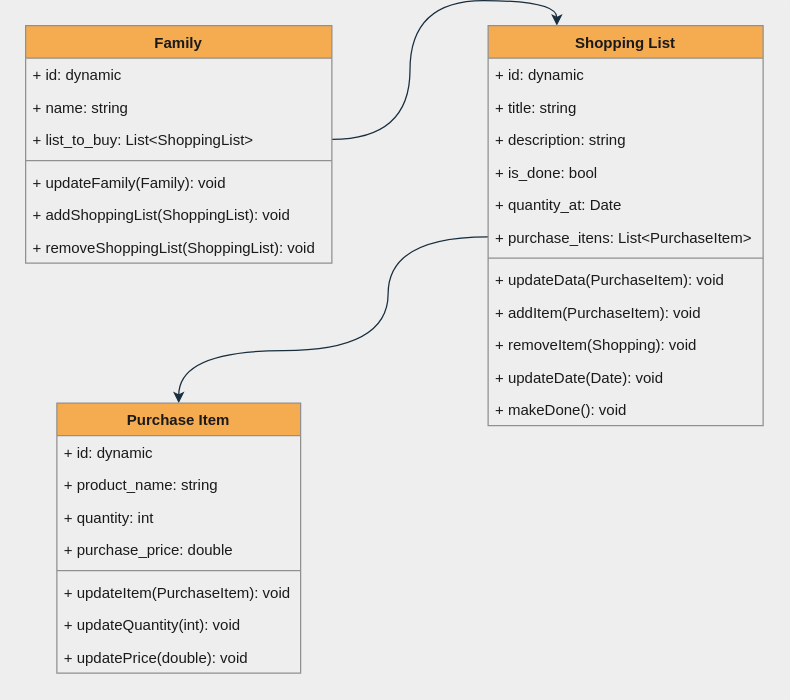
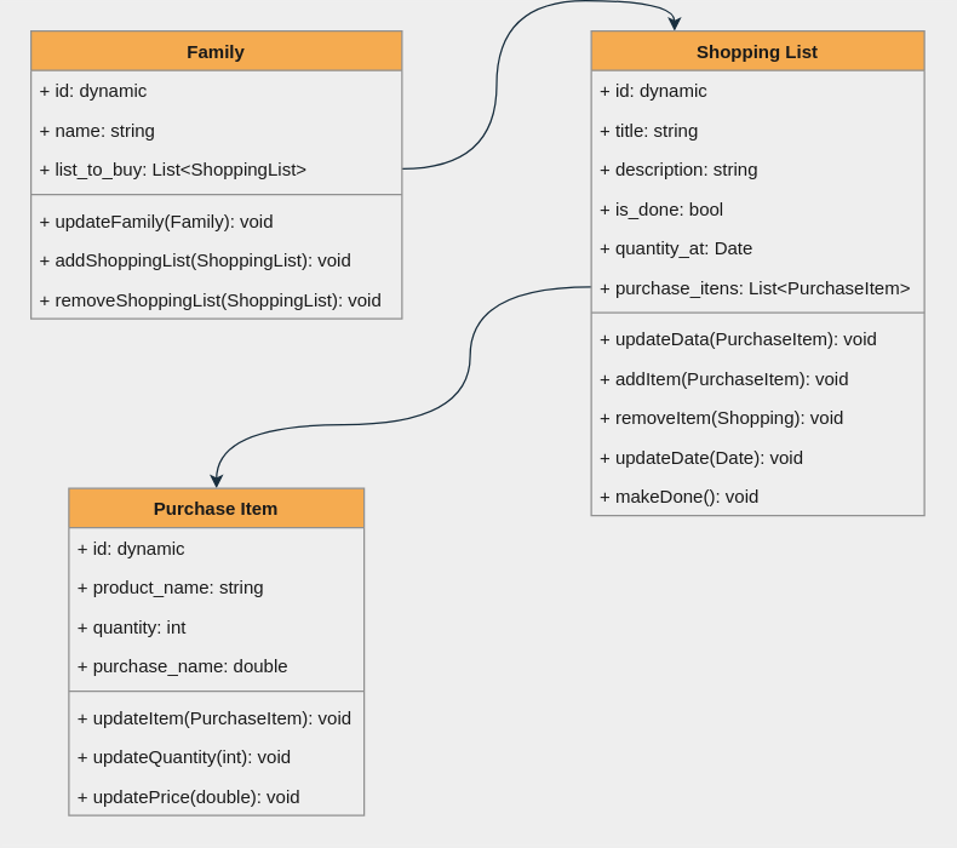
- <mxCell id="29" value="+ purchase_price: double" style="text;strokeColor=none;fillColor=none;align=left;verticalAlign=top;spacingLeft=4;spacingRight=4;overflow=hidden;rotatable=0;points=[[0,0.5],[1,0.5]];portConstraint=eastwest;fontColor=#1A1A1A;" vertex="1" parent="25"><mxGeometry y="104" width="195" height="26" as="geometry" /></mxCell>
+ <mxCell id="29" value="+ purchase_name: double" style="text;strokeColor=none;fillColor=none;align=left;verticalAlign=top;spacingLeft=4;spacingRight=4;overflow=hidden;rotatable=0;points=[[0,0.5],[1,0.5]];portConstraint=eastwest;fontColor=#1A1A1A;" vertex="1" parent="25"><mxGeometry y="104" width="195" height="26" as="geometry" /></mxCell>
